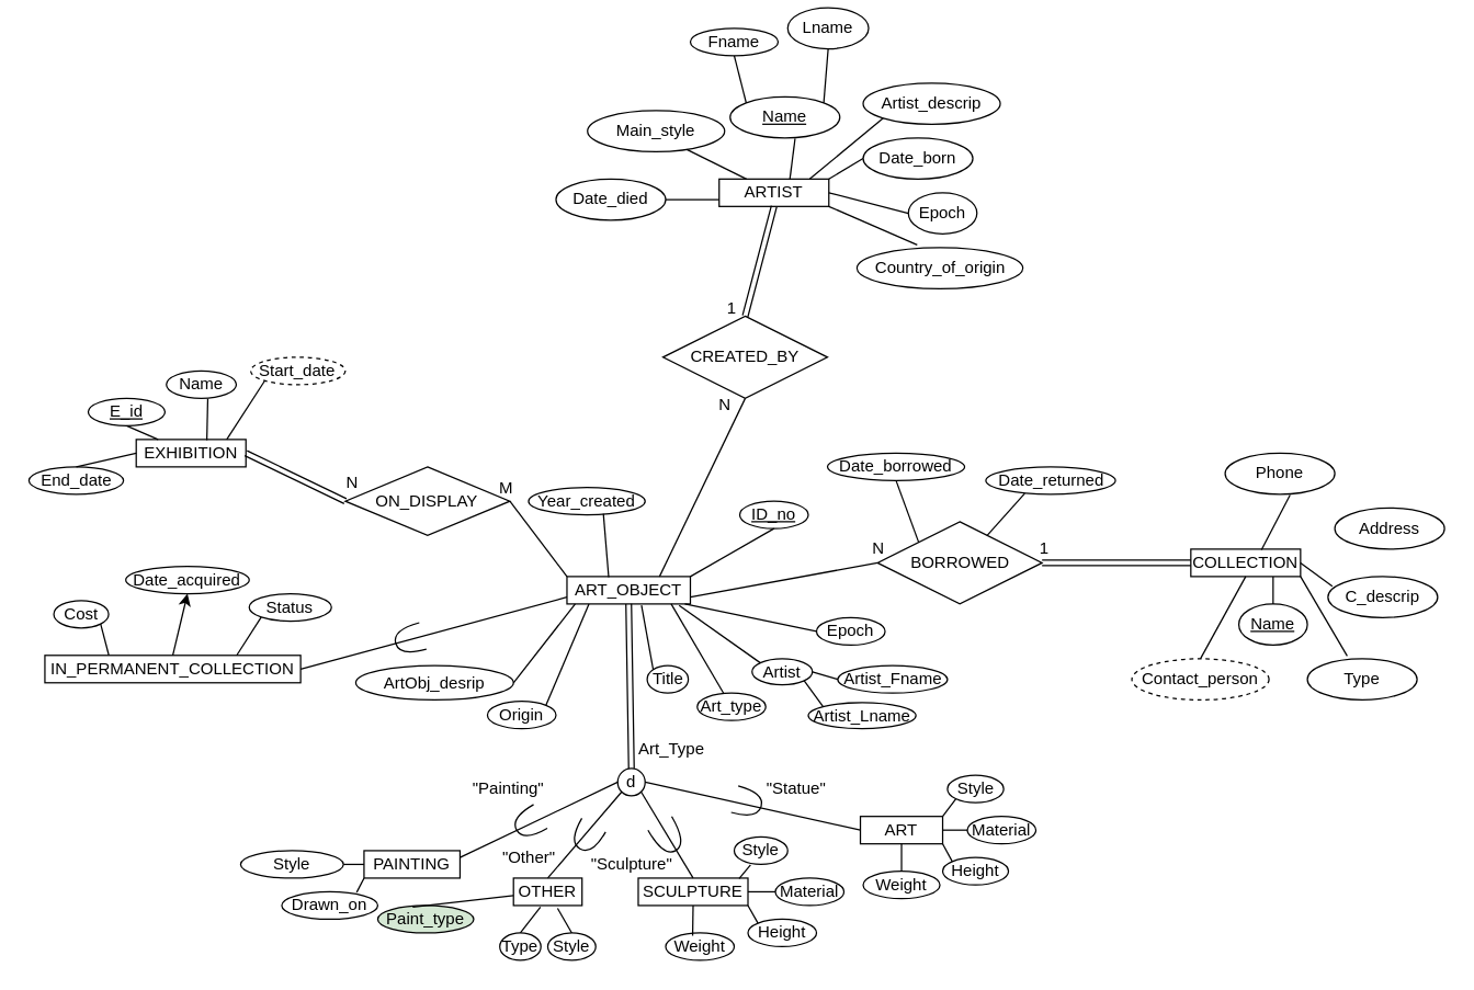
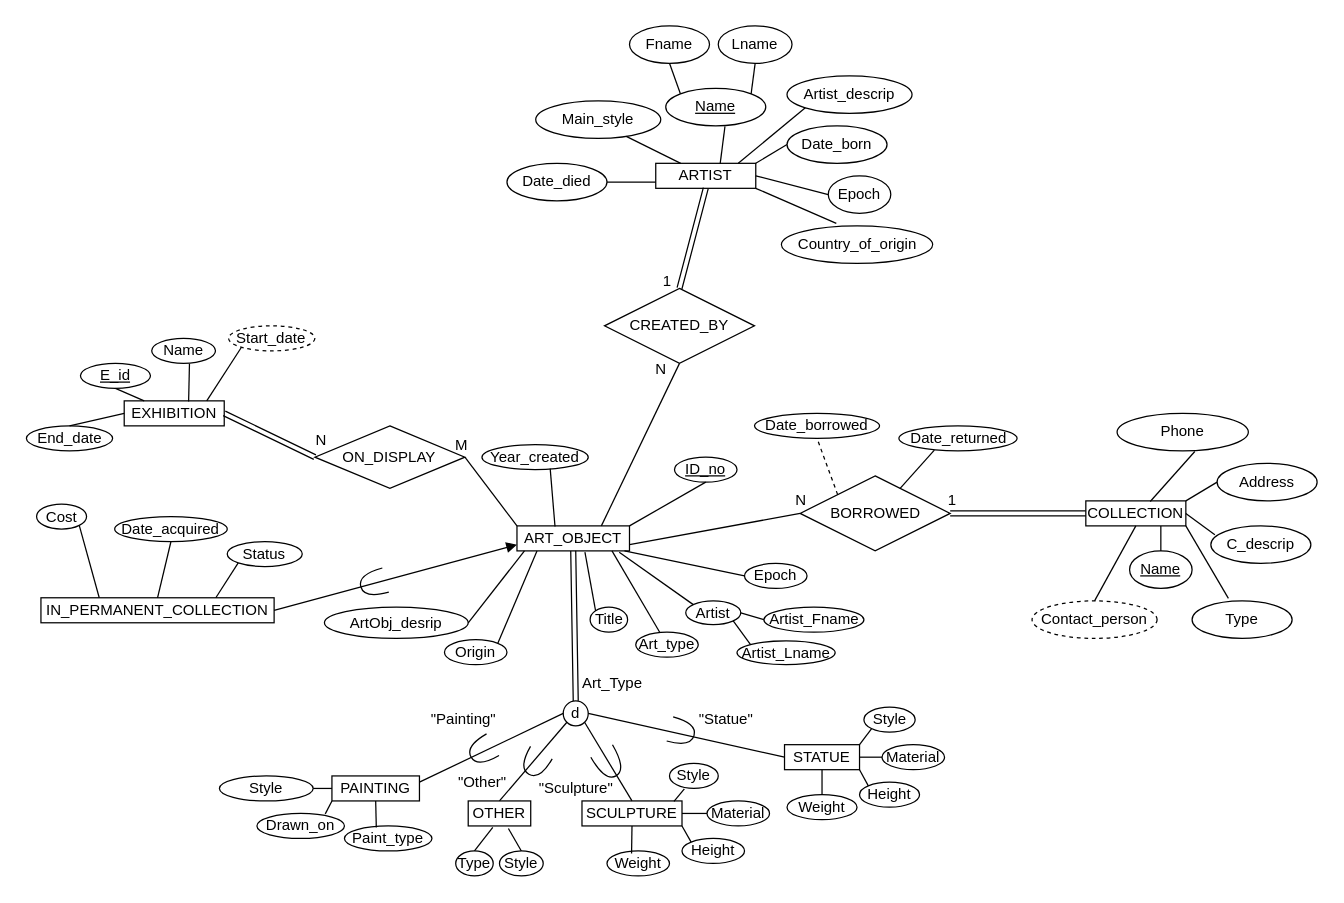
- <mxCell id="128" value="Lname" style="ellipse;whiteSpace=wrap;html=1;" vertex="1" parent="1"><mxGeometry x="574" y="5" width="59" height="30" as="geometry" /></mxCell>
+ <mxCell id="128" value="Lname" style="ellipse;whiteSpace=wrap;html=1;" vertex="1" parent="1"><mxGeometry x="574" y="20" width="59" height="30" as="geometry" /></mxCell>
- <mxCell id="127" value="Fname" style="ellipse;whiteSpace=wrap;html=1;" vertex="1" parent="1"><mxGeometry x="503" y="20" width="64" height="20" as="geometry" /></mxCell>
+ <mxCell id="127" value="Fname" style="ellipse;whiteSpace=wrap;html=1;" vertex="1" parent="1"><mxGeometry x="503" y="20" width="64" height="30" as="geometry" /></mxCell>
- <mxCell id="33" value="Phone" style="ellipse;whiteSpace=wrap;html=1;align=center;" parent="1" vertex="1"><mxGeometry x="893" y="330" width="80" height="30" as="geometry" /></mxCell>
+ <mxCell id="33" value="Phone" style="ellipse;whiteSpace=wrap;html=1;align=center;" parent="1" vertex="1"><mxGeometry x="893" y="330" width="105" height="30" as="geometry" /></mxCell>
- <mxCell id="88" value="" style="endArrow=none;html=1;rounded=0;entryX=0.5;entryY=1;entryDx=0;entryDy=0;exitX=0;exitY=0;exitDx=0;exitDy=0;" parent="1" source="82" target="86" edge="1"><mxGeometry width="50" height="50" relative="1" as="geometry"><mxPoint x="653" y="490" as="sourcePoint" /><mxPoint x="703" y="440" as="targetPoint" /></mxGeometry></mxCell>
+ <mxCell id="88" value="" style="endArrow=none;html=1;rounded=0;entryX=0.5;entryY=1;entryDx=0;entryDy=0;exitX=0;exitY=0;exitDx=0;exitDy=0;dashed=1;" parent="1" source="82" target="86" edge="1"><mxGeometry width="50" height="50" relative="1" as="geometry"><mxPoint x="653" y="490" as="sourcePoint" /><mxPoint x="703" y="440" as="targetPoint" /></mxGeometry></mxCell>
+ <mxCell id="42" value="" style="endArrow=none;html=1;rounded=0;exitX=1;exitY=0;exitDx=0;exitDy=0;entryX=0;entryY=0.5;entryDx=0;entryDy=0;" parent="1" source="31" target="34" edge="1"><mxGeometry relative="1" as="geometry"><mxPoint x="773" y="426" as="sourcePoint" /><mxPoint x="933" y="426" as="targetPoint" /></mxGeometry></mxCell>
- <mxCell id="118" value="" style="endArrow=none;html=1;rounded=0;entryX=0;entryY=0.75;entryDx=0;entryDy=0;exitX=1;exitY=0.5;exitDx=0;exitDy=0;" parent="1" source="78" target="2" edge="1"><mxGeometry width="50" height="50" relative="1" as="geometry"><mxPoint x="409" y="520" as="sourcePoint" /><mxPoint x="459" y="470" as="targetPoint" /></mxGeometry></mxCell>
+ <mxCell id="118" value="" style="endArrow=block;html=1;rounded=0;entryX=0;entryY=0.75;entryDx=0;entryDy=0;exitX=1;exitY=0.5;exitDx=0;exitDy=0;" parent="1" source="78" target="2" edge="1"><mxGeometry width="50" height="50" relative="1" as="geometry"><mxPoint x="409" y="520" as="sourcePoint" /><mxPoint x="459" y="470" as="targetPoint" /></mxGeometry></mxCell>
- <mxCell id="108" value="" style="endArrow=classic;html=1;rounded=0;entryX=0.5;entryY=1;entryDx=0;entryDy=0;exitX=0.5;exitY=0;exitDx=0;exitDy=0;" parent="1" source="78" target="79" edge="1"><mxGeometry width="50" height="50" relative="1" as="geometry"><mxPoint x="198.75" y="567.5" as="sourcePoint" /><mxPoint x="248.75" y="517.5" as="targetPoint" /></mxGeometry></mxCell>
+ <mxCell id="108" value="" style="endArrow=none;html=1;rounded=0;entryX=0.5;entryY=1;entryDx=0;entryDy=0;exitX=0.5;exitY=0;exitDx=0;exitDy=0;" parent="1" source="78" target="79" edge="1"><mxGeometry width="50" height="50" relative="1" as="geometry"><mxPoint x="198.75" y="567.5" as="sourcePoint" /><mxPoint x="248.75" y="517.5" as="targetPoint" /></mxGeometry></mxCell>
- <mxCell id="81" value="Cost" style="ellipse;whiteSpace=wrap;html=1;" parent="1" vertex="1"><mxGeometry x="38.75" y="437.5" width="40" height="20" as="geometry" /></mxCell>
+ <mxCell id="81" value="Cost" style="ellipse;whiteSpace=wrap;html=1;" parent="1" vertex="1"><mxGeometry x="28.75" y="402.5" width="40" height="20" as="geometry" /></mxCell>
- <mxCell id="11" value="ART" style="rounded=0;whiteSpace=wrap;html=1;" parent="1" vertex="1"><mxGeometry x="627" y="595" width="60" height="20" as="geometry" /></mxCell>
+ <mxCell id="11" value="STATUE" style="rounded=0;whiteSpace=wrap;html=1;" parent="1" vertex="1"><mxGeometry x="627" y="595" width="60" height="20" as="geometry" /></mxCell>
- <mxCell id="17" value="" style="endArrow=none;html=1;rounded=0;exitX=0.364;exitY=0.058;exitDx=0;exitDy=0;exitPerimeter=0;" parent="1" source="12" target="26" edge="1"><mxGeometry width="50" height="50" relative="1" as="geometry"><mxPoint x="325" y="720" as="sourcePoint" /><mxPoint x="375" y="670" as="targetPoint" /></mxGeometry></mxCell>
+ <mxCell id="17" value="" style="endArrow=none;html=1;rounded=0;entryX=0.5;entryY=1;entryDx=0;entryDy=0;exitX=0.364;exitY=0.058;exitDx=0;exitDy=0;exitPerimeter=0;" parent="1" source="12" target="9" edge="1"><mxGeometry width="50" height="50" relative="1" as="geometry"><mxPoint x="325" y="720" as="sourcePoint" /><mxPoint x="375" y="670" as="targetPoint" /></mxGeometry></mxCell>
- <mxCell id="12" value="Paint_type" style="ellipse;whiteSpace=wrap;html=1;fillColor=#d5e8d4;" parent="1" vertex="1"><mxGeometry x="275" y="660" width="70" height="20" as="geometry" /></mxCell>
+ <mxCell id="12" value="Paint_type" style="ellipse;whiteSpace=wrap;html=1;" parent="1" vertex="1"><mxGeometry x="275" y="660" width="70" height="20" as="geometry" /></mxCell>
